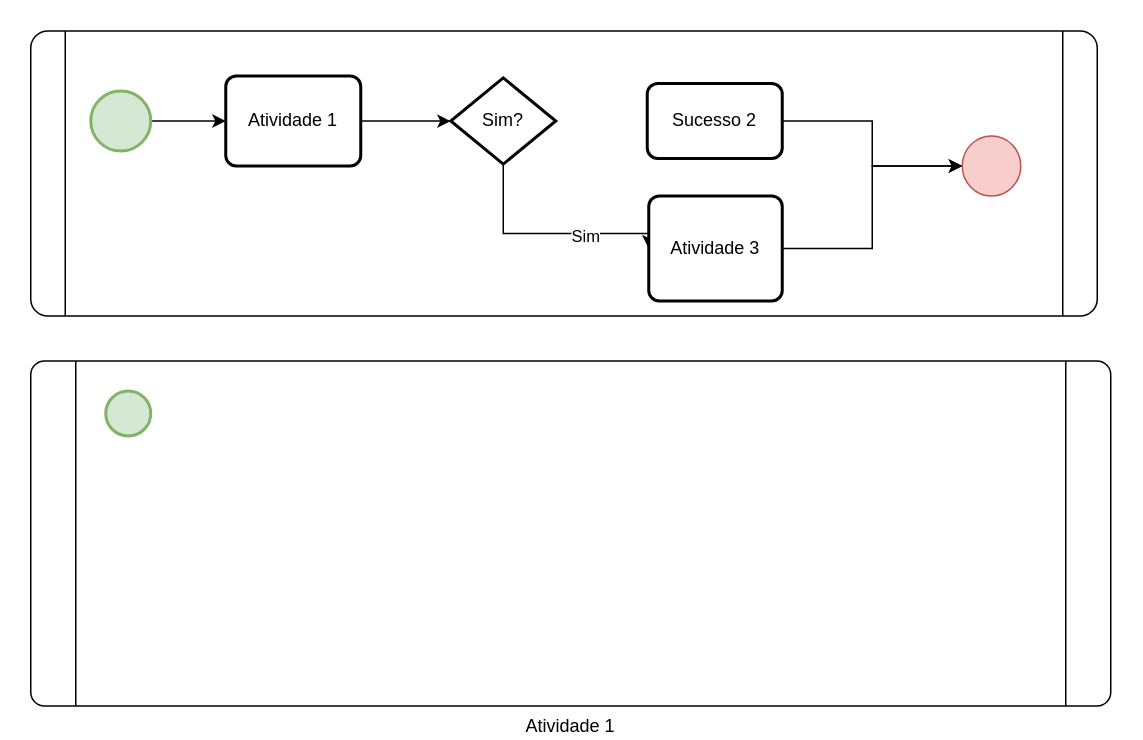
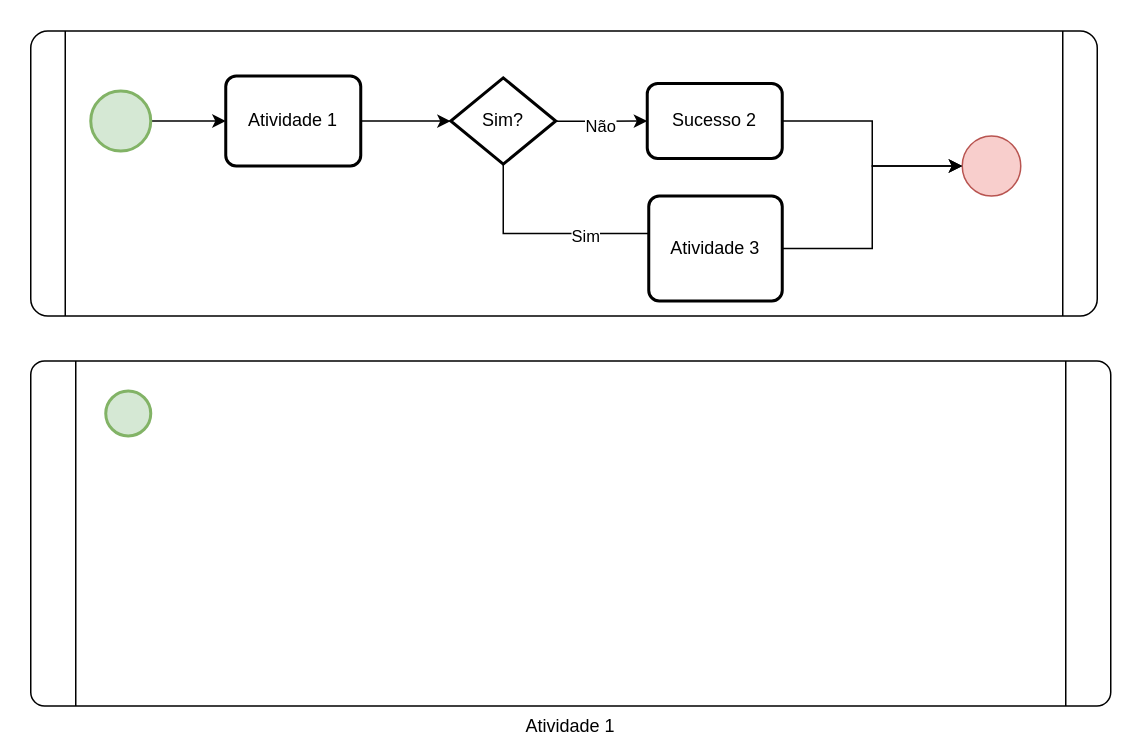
+ <mxCell id="3" style="edgeStyle=orthogonalEdgeStyle;rounded=0;orthogonalLoop=1;jettySize=auto;html=1;" edge="1" parent="2" source="7" target="12"><mxGeometry relative="1" as="geometry" /></mxCell>
+ <mxCell id="4" value="Não" style="edgeLabel;html=1;align=center;verticalAlign=middle;resizable=0;points=[];" vertex="1" connectable="0" parent="3"><mxGeometry x="-0.044" y="-3" relative="1" as="geometry"><mxPoint as="offset" /></mxGeometry></mxCell>
- <mxCell id="5" style="edgeStyle=orthogonalEdgeStyle;rounded=0;orthogonalLoop=1;jettySize=auto;html=1;entryX=0;entryY=0.5;entryDx=0;entryDy=0;" edge="1" parent="2" source="7" target="13"><mxGeometry relative="1" as="geometry"><Array as="points"><mxPoint x="315" y="135" /></Array></mxGeometry></mxCell>
+ <mxCell id="5" style="edgeStyle=orthogonalEdgeStyle;rounded=0;orthogonalLoop=1;jettySize=auto;html=1;entryX=0;entryY=0.5;entryDx=0;entryDy=0;endArrow=none;" edge="1" parent="2" source="7" target="13"><mxGeometry relative="1" as="geometry"><Array as="points"><mxPoint x="315" y="135" /></Array></mxGeometry></mxCell>
